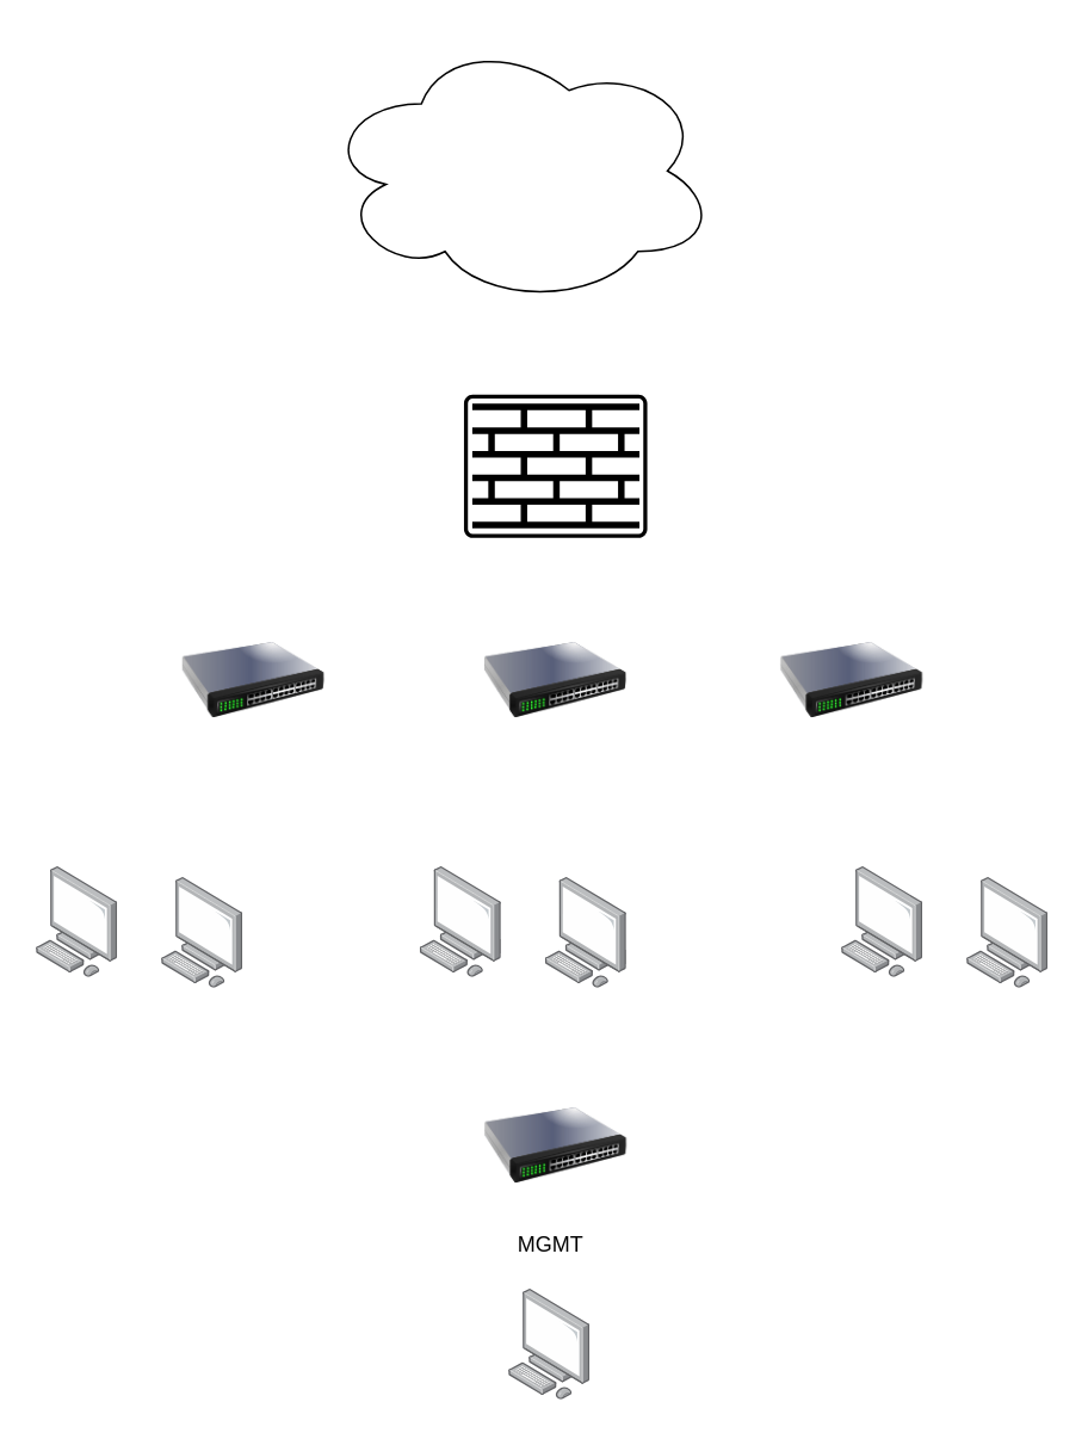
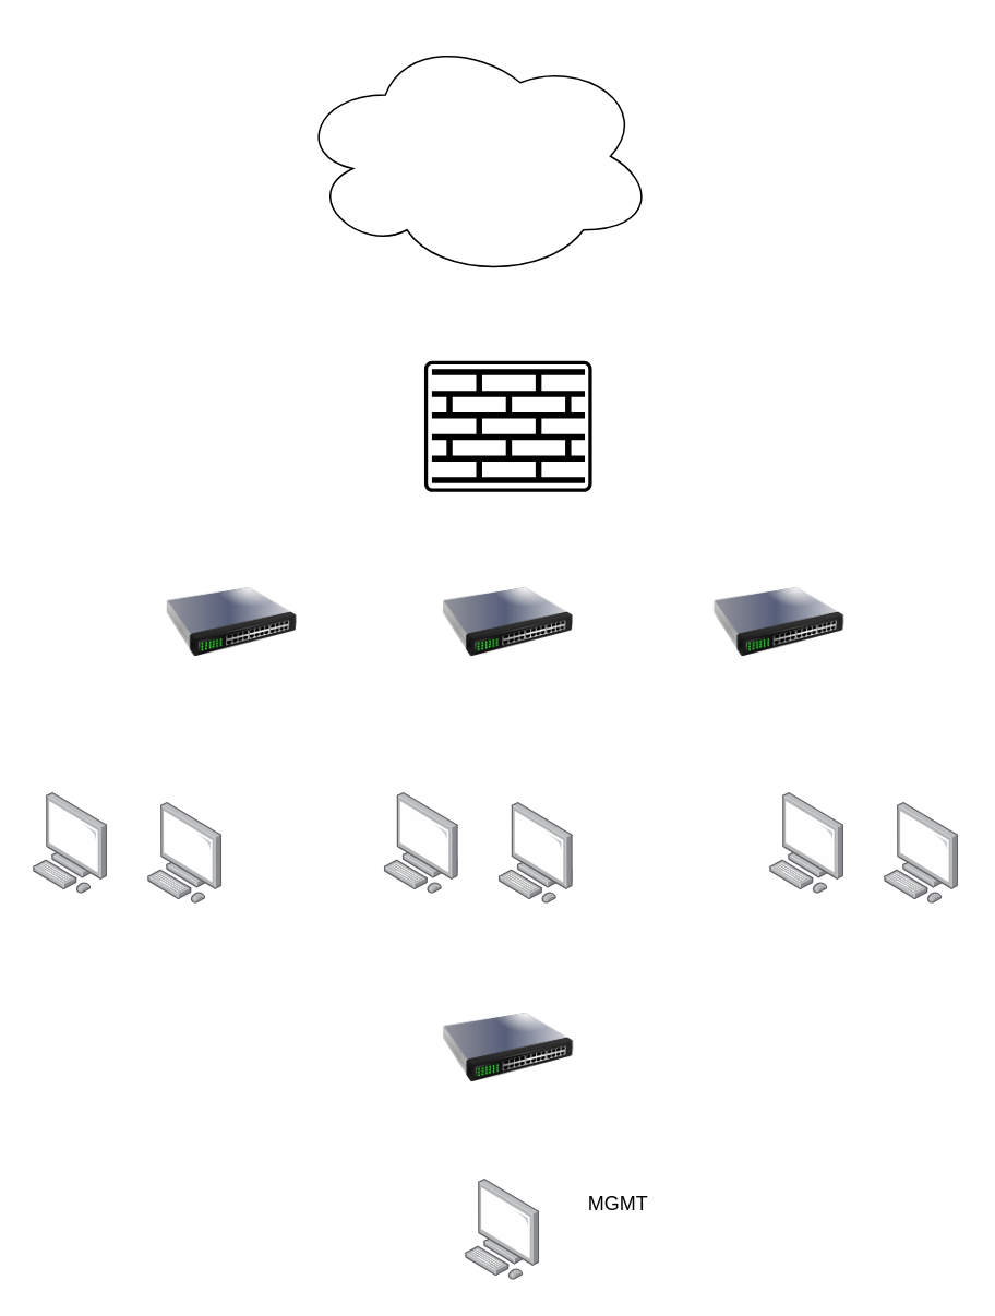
- <mxCell id="14" value="MGMT" style="text;html=1;align=center;verticalAlign=middle;resizable=0;points=[];autosize=1;strokeColor=none;fillColor=none;labelBackgroundColor=none;" vertex="1" parent="1"><mxGeometry x="276.8" y="680" width="60" height="30" as="geometry" /></mxCell>
+ <mxCell id="14" value="MGMT" style="text;html=1;align=center;verticalAlign=middle;resizable=0;points=[];autosize=1;strokeColor=none;fillColor=none;labelBackgroundColor=none;" vertex="1" parent="1"><mxGeometry x="346.8" y="720" width="60" height="30" as="geometry" /></mxCell>
